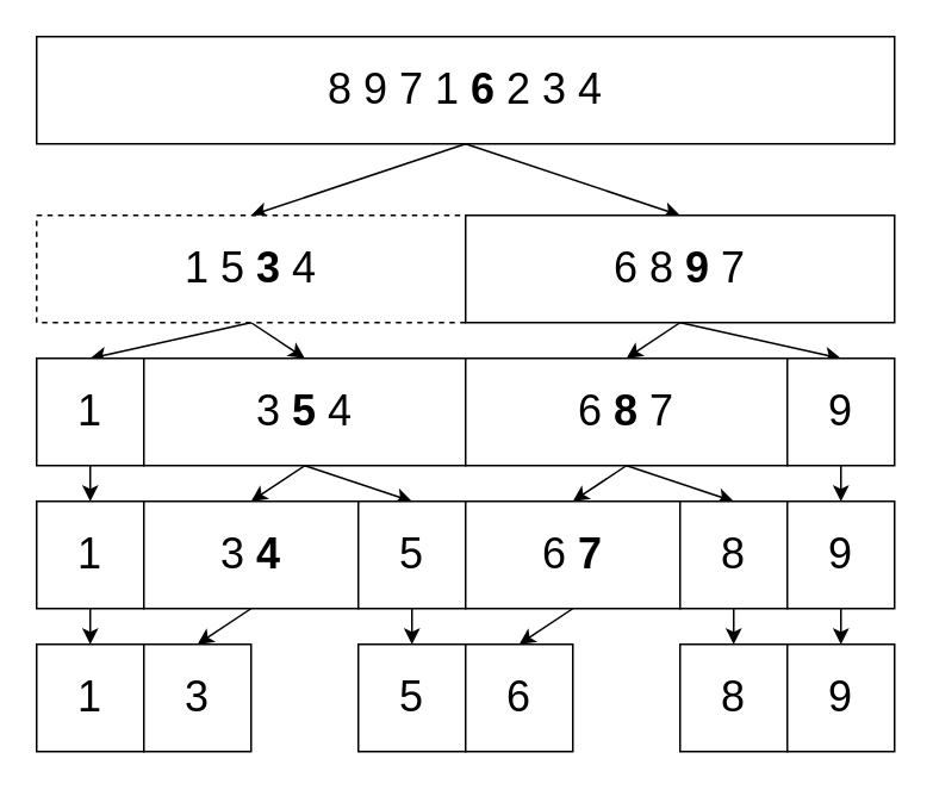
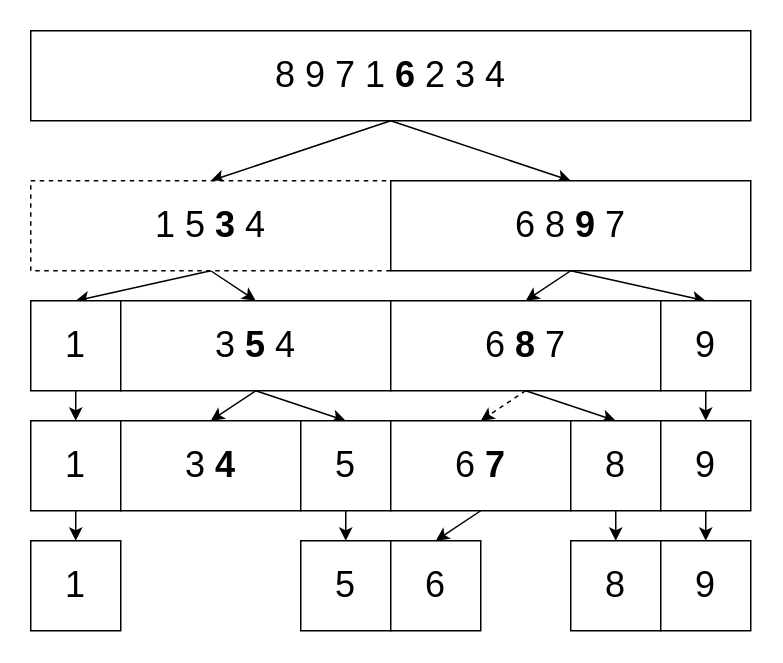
- <mxCell id="17" style="edgeStyle=none;rounded=0;orthogonalLoop=1;jettySize=auto;html=1;exitX=0.5;exitY=1;exitDx=0;exitDy=0;entryX=0.5;entryY=0;entryDx=0;entryDy=0;fontSize=24;" edge="1" parent="1" source="18" target="31"><mxGeometry relative="1" as="geometry" /></mxCell>
+ <mxCell id="17" style="edgeStyle=none;rounded=0;orthogonalLoop=1;jettySize=auto;html=1;exitX=0.5;exitY=1;exitDx=0;exitDy=0;entryX=0.5;entryY=0;entryDx=0;entryDy=0;fontSize=24;dashed=1;" edge="1" parent="1" source="18" target="31"><mxGeometry relative="1" as="geometry" /></mxCell>
- <mxCell id="23" style="edgeStyle=none;rounded=0;orthogonalLoop=1;jettySize=auto;html=1;exitX=0.5;exitY=1;exitDx=0;exitDy=0;entryX=0.5;entryY=0;entryDx=0;entryDy=0;fontSize=24;" edge="1" parent="1" source="24" target="28"><mxGeometry relative="1" as="geometry" /></mxCell>
- <mxCell id="28" value="3" style="rounded=0;whiteSpace=wrap;html=1;fontSize=24;" vertex="1" parent="1"><mxGeometry x="80" y="360" width="60" height="60" as="geometry" /></mxCell>
